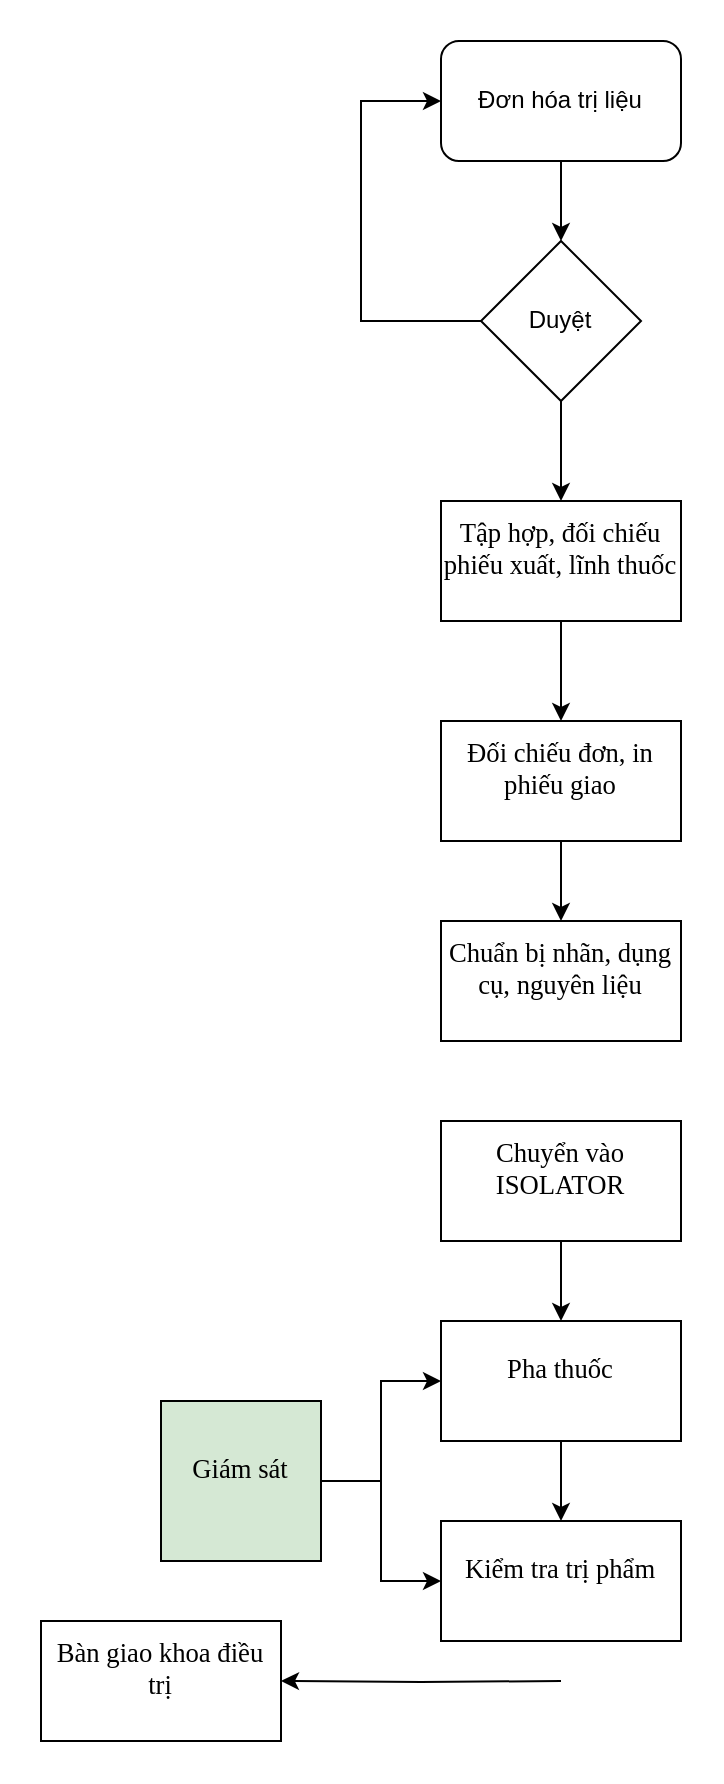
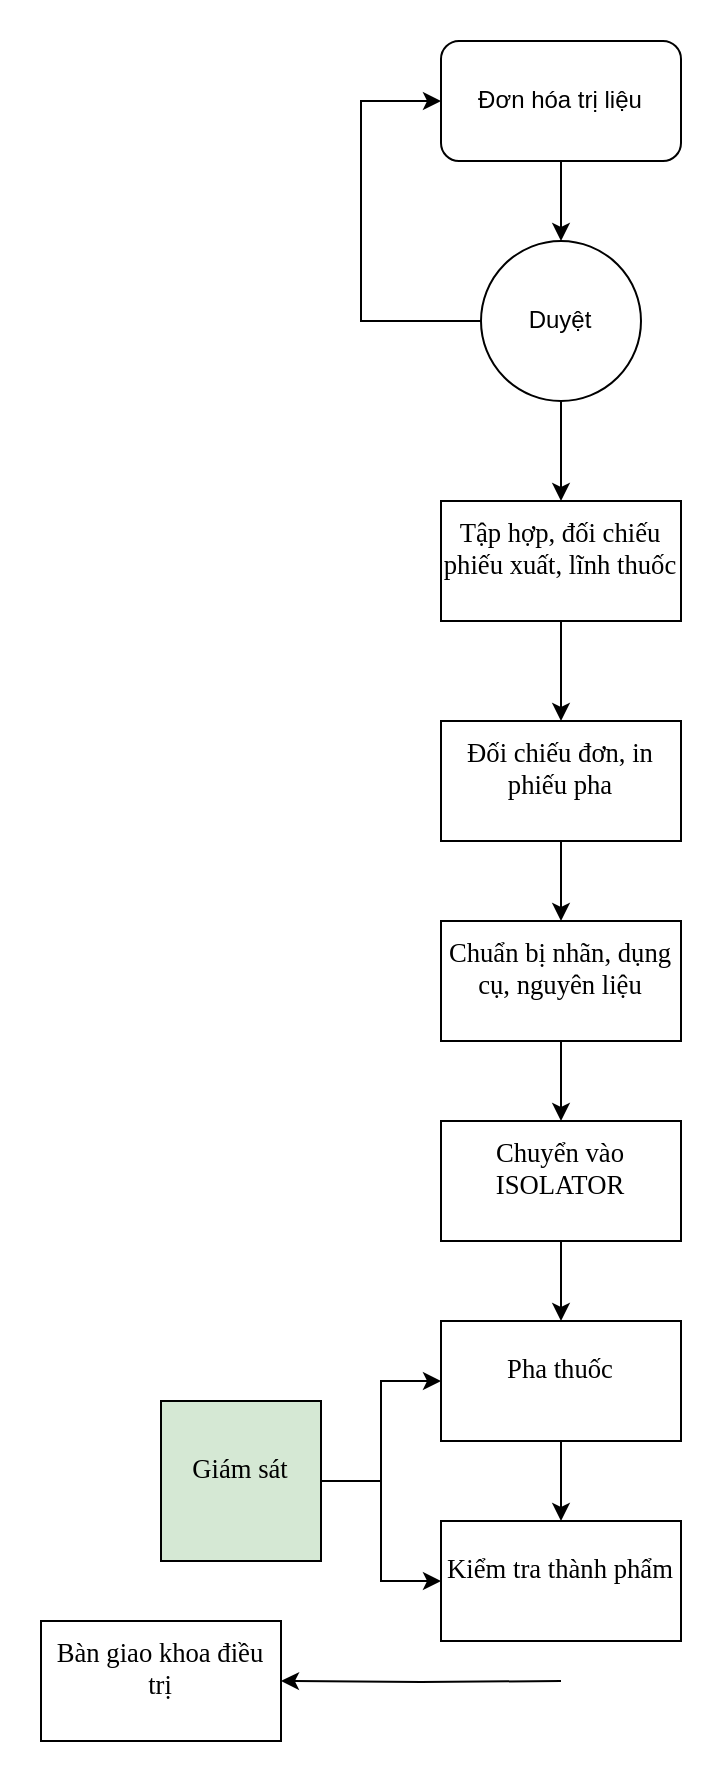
- <mxCell id="6" value="Duyệt" style="rhombus;whiteSpace=wrap;html=1;" vertex="1" parent="1"><mxGeometry x="240" y="120" width="80" height="80" as="geometry" /></mxCell>
+ <mxCell id="6" value="Duyệt" style="ellipse;whiteSpace=wrap;html=1;" vertex="1" parent="1"><mxGeometry x="240" y="120" width="80" height="80" as="geometry" /></mxCell>
- <mxCell id="10" value="&lt;p style=&quot;margin: 0cm 0cm 8pt; line-height: 15.693px; font-size: 11pt; font-family: Aptos, sans-serif;&quot; align=&quot;center&quot; class=&quot;MsoNormal&quot;&gt;&lt;span style=&quot;font-size: 10pt; line-height: 14.267px; font-family: &amp;quot;Times New Roman&amp;quot;, serif;&quot; lang=&quot;EN-US&quot;&gt;Đối chiếu đơn, in phiếu giao&lt;/span&gt;&lt;/p&gt;" style="rounded=0;whiteSpace=wrap;html=1;" vertex="1" parent="1"><mxGeometry x="220" y="360" width="120" height="60" as="geometry" /></mxCell>
+ <mxCell id="10" value="&lt;p style=&quot;margin: 0cm 0cm 8pt; line-height: 15.693px; font-size: 11pt; font-family: Aptos, sans-serif;&quot; align=&quot;center&quot; class=&quot;MsoNormal&quot;&gt;&lt;span style=&quot;font-size: 10pt; line-height: 14.267px; font-family: &amp;quot;Times New Roman&amp;quot;, serif;&quot; lang=&quot;EN-US&quot;&gt;Đối chiếu đơn, in phiếu pha&lt;/span&gt;&lt;/p&gt;" style="rounded=0;whiteSpace=wrap;html=1;" vertex="1" parent="1"><mxGeometry x="220" y="360" width="120" height="60" as="geometry" /></mxCell>
+ <mxCell id="11" style="edgeStyle=orthogonalEdgeStyle;rounded=0;orthogonalLoop=1;jettySize=auto;html=1;exitX=0.5;exitY=1;exitDx=0;exitDy=0;entryX=0.5;entryY=0;entryDx=0;entryDy=0;" edge="1" parent="1" source="12" target="14"><mxGeometry relative="1" as="geometry" /></mxCell>
- <mxCell id="17" value="&lt;p style=&quot;margin: 0cm 0cm 8pt; line-height: 15.693px; font-size: 11pt; font-family: Aptos, sans-serif;&quot; align=&quot;center&quot; class=&quot;MsoNormal&quot;&gt;&lt;span style=&quot;font-size: 10pt; line-height: 14.267px; font-family: &amp;quot;Times New Roman&amp;quot;, serif;&quot; lang=&quot;EN-US&quot;&gt;Kiểm tra trị phẩm&lt;/span&gt;&lt;/p&gt;" style="rounded=0;whiteSpace=wrap;html=1;" vertex="1" parent="1"><mxGeometry x="220" y="760" width="120" height="60" as="geometry" /></mxCell>
+ <mxCell id="17" value="&lt;p style=&quot;margin: 0cm 0cm 8pt; line-height: 15.693px; font-size: 11pt; font-family: Aptos, sans-serif;&quot; align=&quot;center&quot; class=&quot;MsoNormal&quot;&gt;&lt;span style=&quot;font-size: 10pt; line-height: 14.267px; font-family: &amp;quot;Times New Roman&amp;quot;, serif;&quot; lang=&quot;EN-US&quot;&gt;Kiểm tra thành phẩm&lt;/span&gt;&lt;/p&gt;" style="rounded=0;whiteSpace=wrap;html=1;" vertex="1" parent="1"><mxGeometry x="220" y="760" width="120" height="60" as="geometry" /></mxCell>
